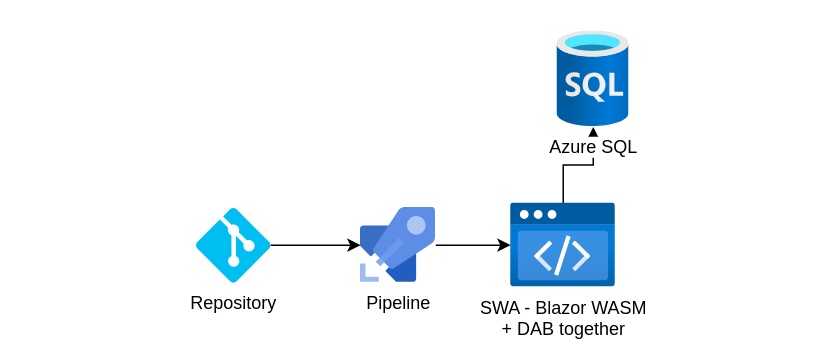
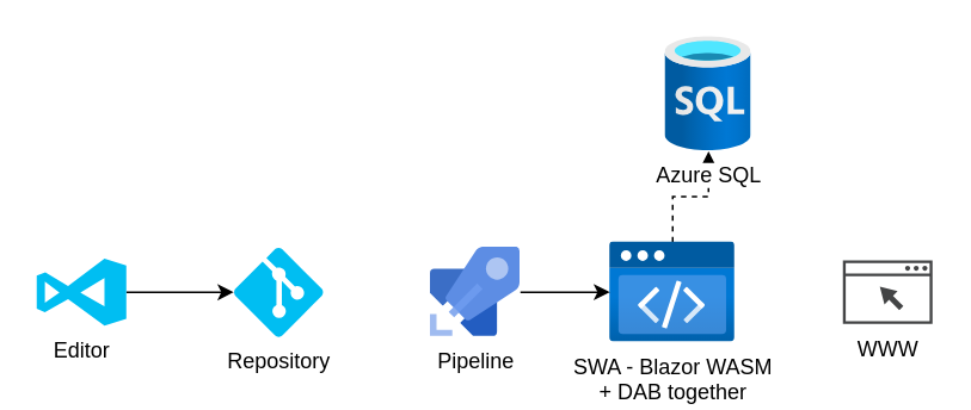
- <mxCell id="2" style="edgeStyle=orthogonalEdgeStyle;rounded=0;orthogonalLoop=1;jettySize=auto;html=1;" edge="1" parent="1" source="3" target="11"><mxGeometry relative="1" as="geometry" /></mxCell>
+ <mxCell id="2" style="edgeStyle=orthogonalEdgeStyle;rounded=0;orthogonalLoop=1;jettySize=auto;html=1;dashed=1;" edge="1" parent="1" source="3" target="11"><mxGeometry relative="1" as="geometry" /></mxCell>
+ <mxCell id="5" value="Editor" style="verticalLabelPosition=bottom;html=1;verticalAlign=top;align=center;strokeColor=none;fillColor=#00BEF2;shape=mxgraph.azure.visual_studio_online;" parent="1" vertex="1"><mxGeometry x="20" y="144" width="50" height="37.5" as="geometry" /></mxCell>
+ <mxCell id="4" value="" style="edgeStyle=orthogonalEdgeStyle;rounded=0;orthogonalLoop=1;jettySize=auto;html=1;" parent="1" source="5" target="7" edge="1"><mxGeometry relative="1" as="geometry" /></mxCell>
- <mxCell id="6" value="" style="edgeStyle=orthogonalEdgeStyle;rounded=0;orthogonalLoop=1;jettySize=auto;html=1;" parent="1" source="7" target="9" edge="1"><mxGeometry relative="1" as="geometry" /></mxCell>
+ <mxCell id="10" value="WWW" style="sketch=0;pointerEvents=1;shadow=0;dashed=0;html=1;strokeColor=none;fillColor=#434445;aspect=fixed;labelPosition=center;verticalLabelPosition=bottom;verticalAlign=top;align=center;outlineConnect=0;shape=mxgraph.vvd.web_browser;" parent="1" vertex="1"><mxGeometry x="470" y="145" width="50" height="35.5" as="geometry" /></mxCell>
